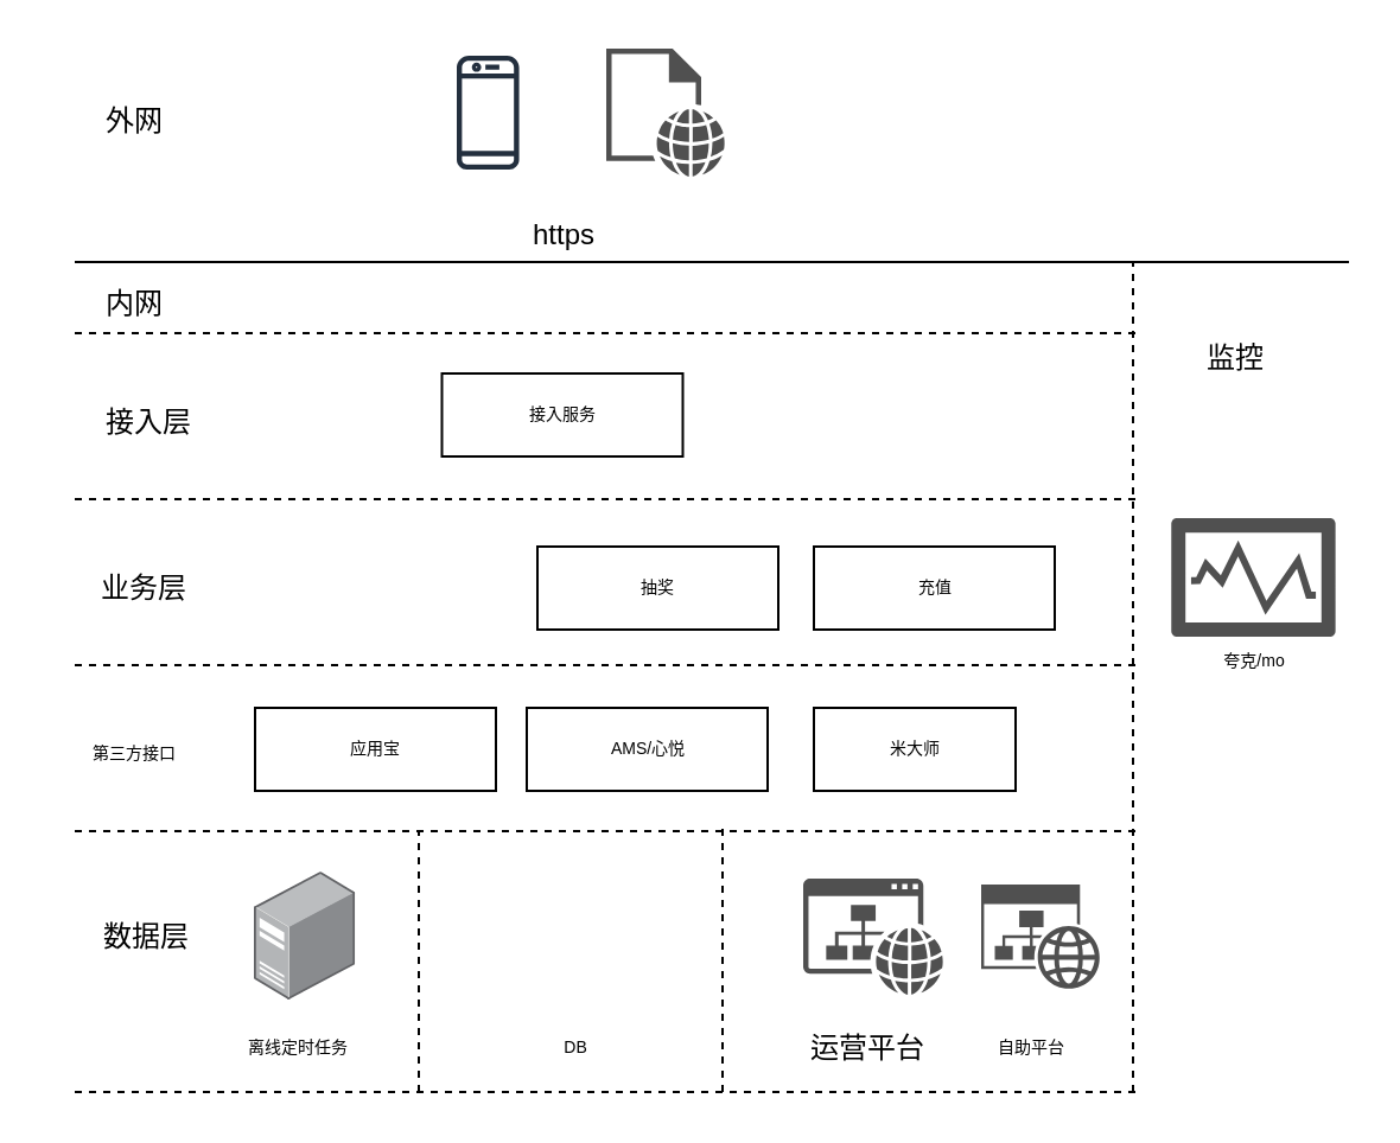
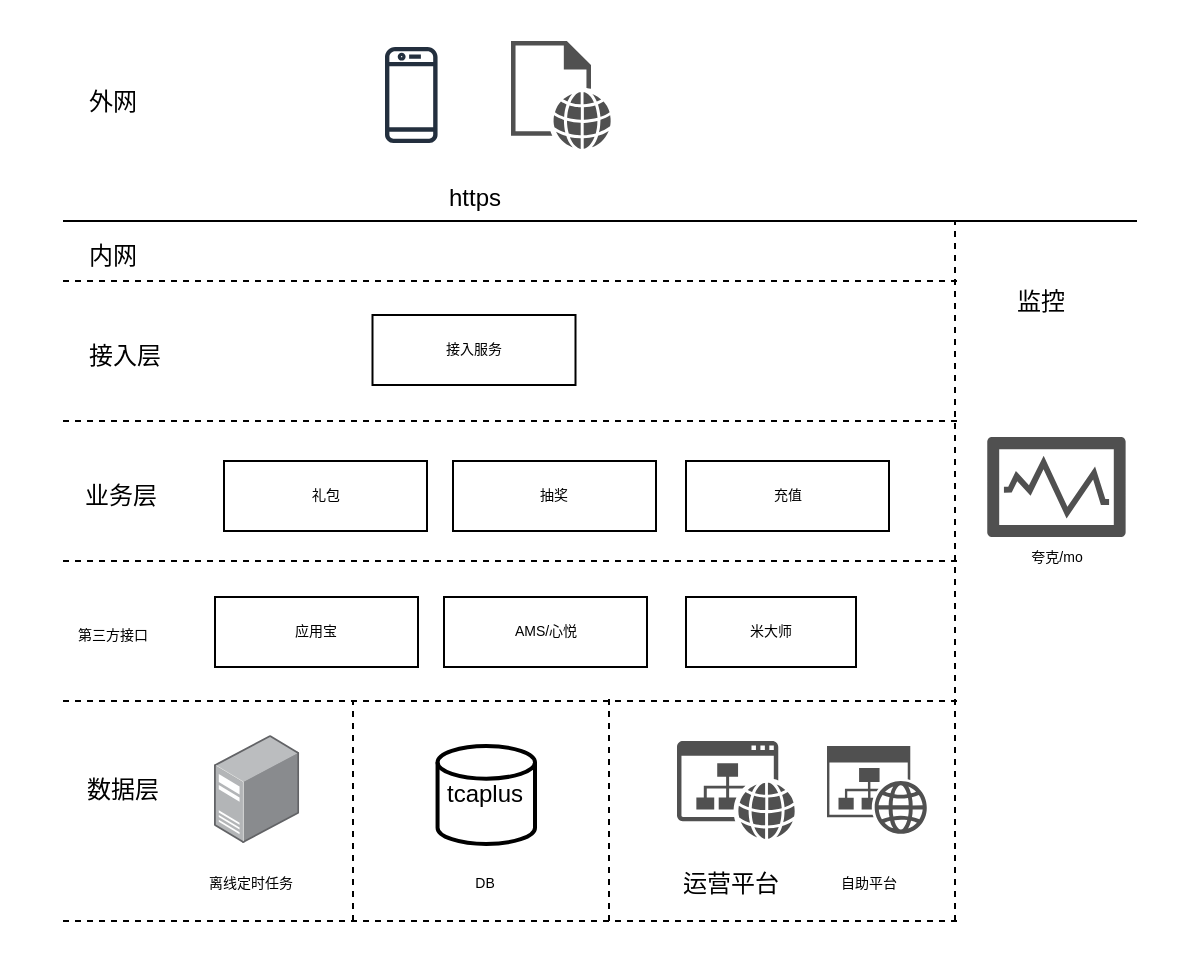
+ <mxCell id="26" value="礼包" style="rounded=0;whiteSpace=wrap;html=1;strokeColor=#000000;fillColor=#FFFFFF;fontSize=7;" parent="1" vertex="1"><mxGeometry x="111.5" y="230" width="101.5" height="35" as="geometry" /></mxCell>
+ <mxCell id="13" value="tcaplus" style="strokeWidth=2;html=1;shape=mxgraph.flowchart.database;whiteSpace=wrap;" parent="1" vertex="1"><mxGeometry x="218.28" y="372.5" width="48.72" height="49" as="geometry" /></mxCell>
